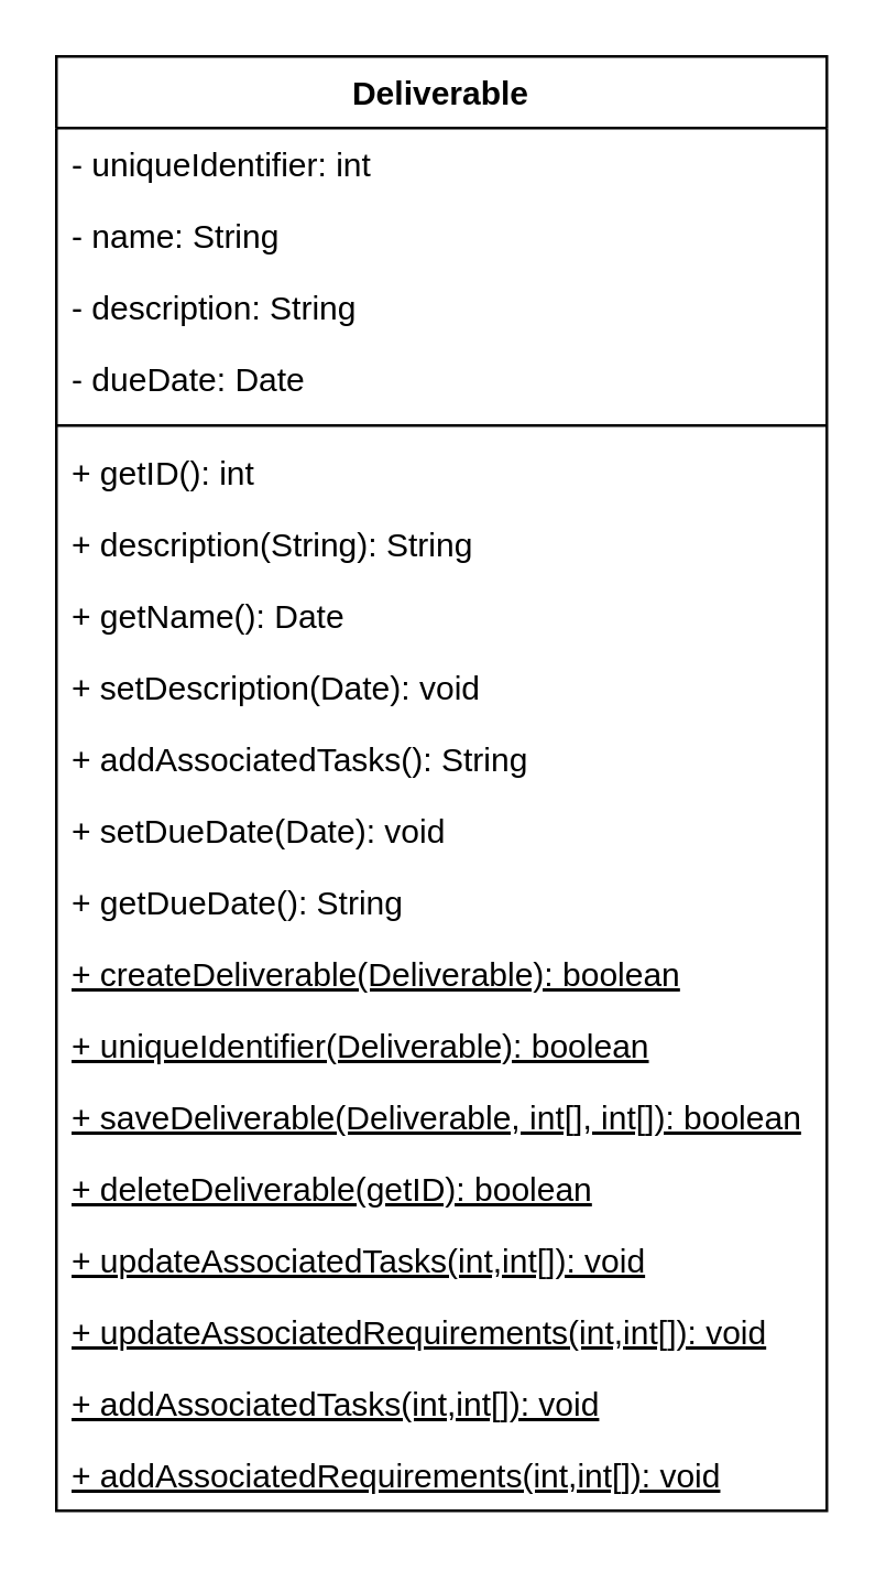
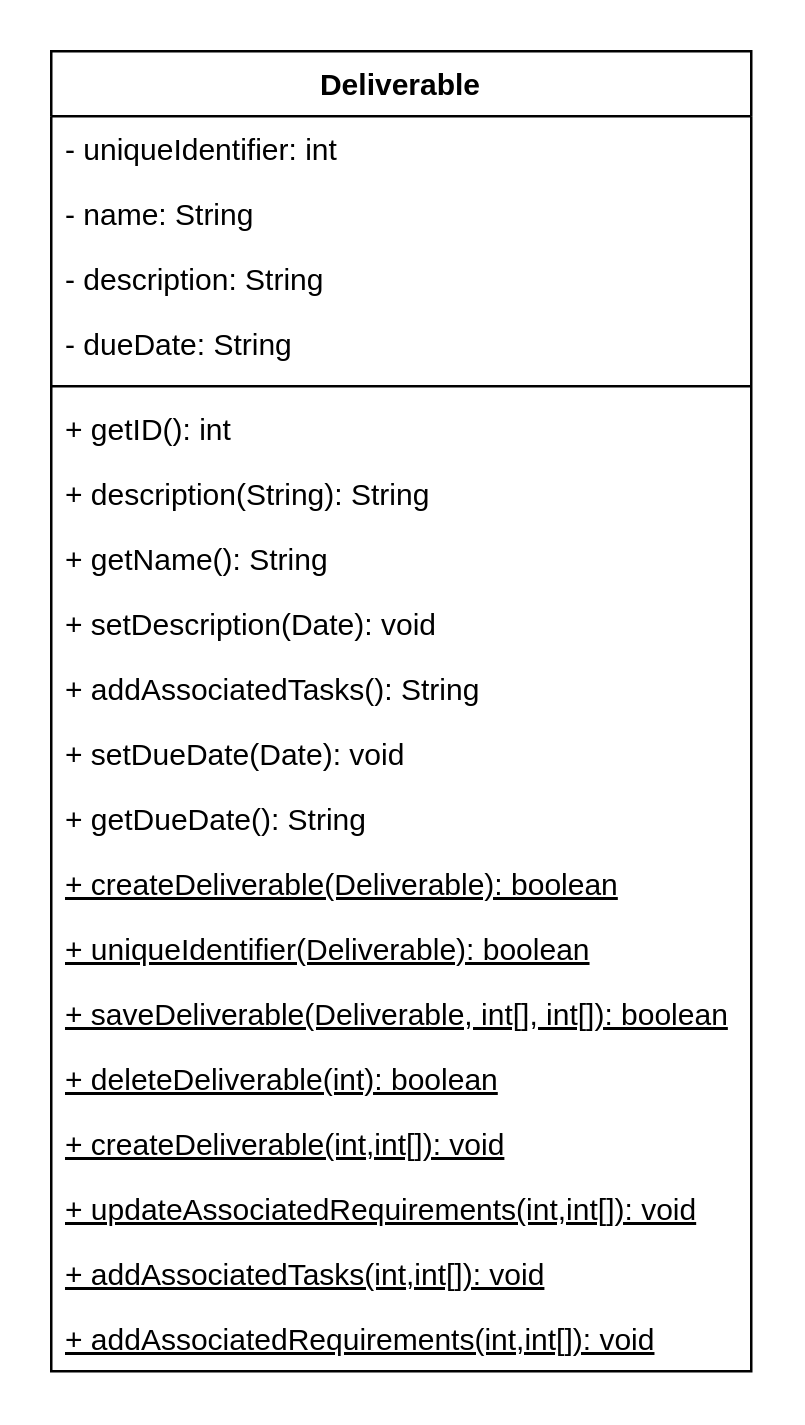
- <mxCell id="6" value="- dueDate: Date" style="text;strokeColor=none;fillColor=none;align=left;verticalAlign=top;spacingLeft=4;spacingRight=4;overflow=hidden;rotatable=0;points=[[0,0.5],[1,0.5]];portConstraint=eastwest;" parent="2" vertex="1"><mxGeometry y="104" width="280" height="26" as="geometry" /></mxCell>
+ <mxCell id="6" value="- dueDate: String" style="text;strokeColor=none;fillColor=none;align=left;verticalAlign=top;spacingLeft=4;spacingRight=4;overflow=hidden;rotatable=0;points=[[0,0.5],[1,0.5]];portConstraint=eastwest;" parent="2" vertex="1"><mxGeometry y="104" width="280" height="26" as="geometry" /></mxCell>
- <mxCell id="10" value="+ getName(): Date" style="text;strokeColor=none;fillColor=none;align=left;verticalAlign=top;spacingLeft=4;spacingRight=4;overflow=hidden;rotatable=0;points=[[0,0.5],[1,0.5]];portConstraint=eastwest;" parent="2" vertex="1"><mxGeometry y="190" width="280" height="26" as="geometry" /></mxCell>
+ <mxCell id="10" value="+ getName(): String" style="text;strokeColor=none;fillColor=none;align=left;verticalAlign=top;spacingLeft=4;spacingRight=4;overflow=hidden;rotatable=0;points=[[0,0.5],[1,0.5]];portConstraint=eastwest;" parent="2" vertex="1"><mxGeometry y="190" width="280" height="26" as="geometry" /></mxCell>
- <mxCell id="18" value="+ deleteDeliverable(getID): boolean" style="text;strokeColor=none;fillColor=none;align=left;verticalAlign=top;spacingLeft=4;spacingRight=4;overflow=hidden;rotatable=0;points=[[0,0.5],[1,0.5]];portConstraint=eastwest;fontStyle=4" parent="2" vertex="1"><mxGeometry y="398" width="280" height="26" as="geometry" /></mxCell>
+ <mxCell id="18" value="+ deleteDeliverable(int): boolean" style="text;strokeColor=none;fillColor=none;align=left;verticalAlign=top;spacingLeft=4;spacingRight=4;overflow=hidden;rotatable=0;points=[[0,0.5],[1,0.5]];portConstraint=eastwest;fontStyle=4" parent="2" vertex="1"><mxGeometry y="398" width="280" height="26" as="geometry" /></mxCell>
- <mxCell id="19" value="+ updateAssociatedTasks(int,int[]): void" style="text;strokeColor=none;fillColor=none;align=left;verticalAlign=top;spacingLeft=4;spacingRight=4;overflow=hidden;rotatable=0;points=[[0,0.5],[1,0.5]];portConstraint=eastwest;fontStyle=4" vertex="1" parent="2"><mxGeometry y="424" width="280" height="26" as="geometry" /></mxCell>
+ <mxCell id="19" value="+ createDeliverable(int,int[]): void" style="text;strokeColor=none;fillColor=none;align=left;verticalAlign=top;spacingLeft=4;spacingRight=4;overflow=hidden;rotatable=0;points=[[0,0.5],[1,0.5]];portConstraint=eastwest;fontStyle=4" vertex="1" parent="2"><mxGeometry y="424" width="280" height="26" as="geometry" /></mxCell>
